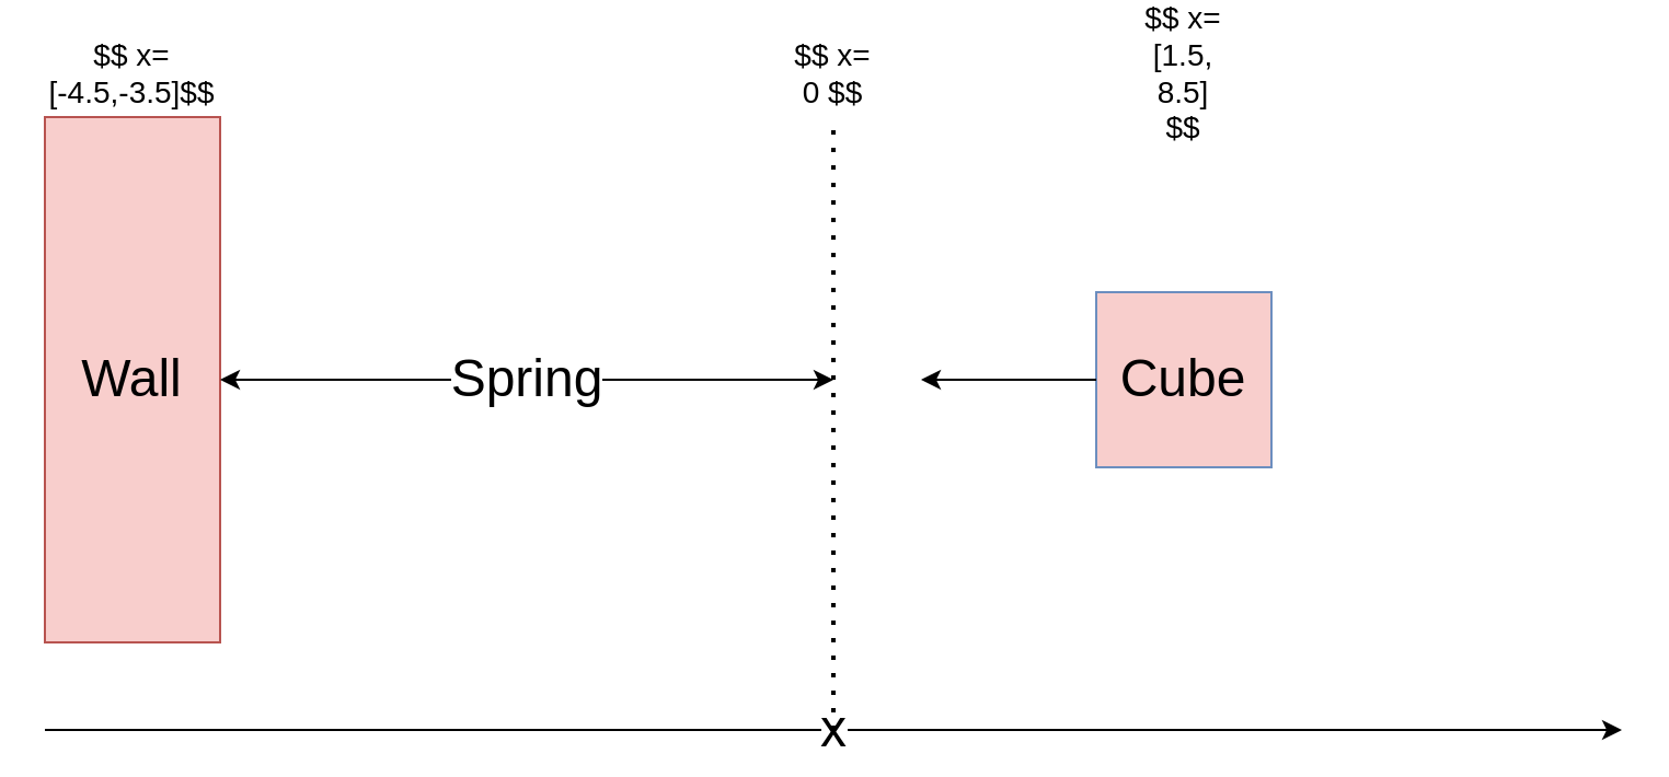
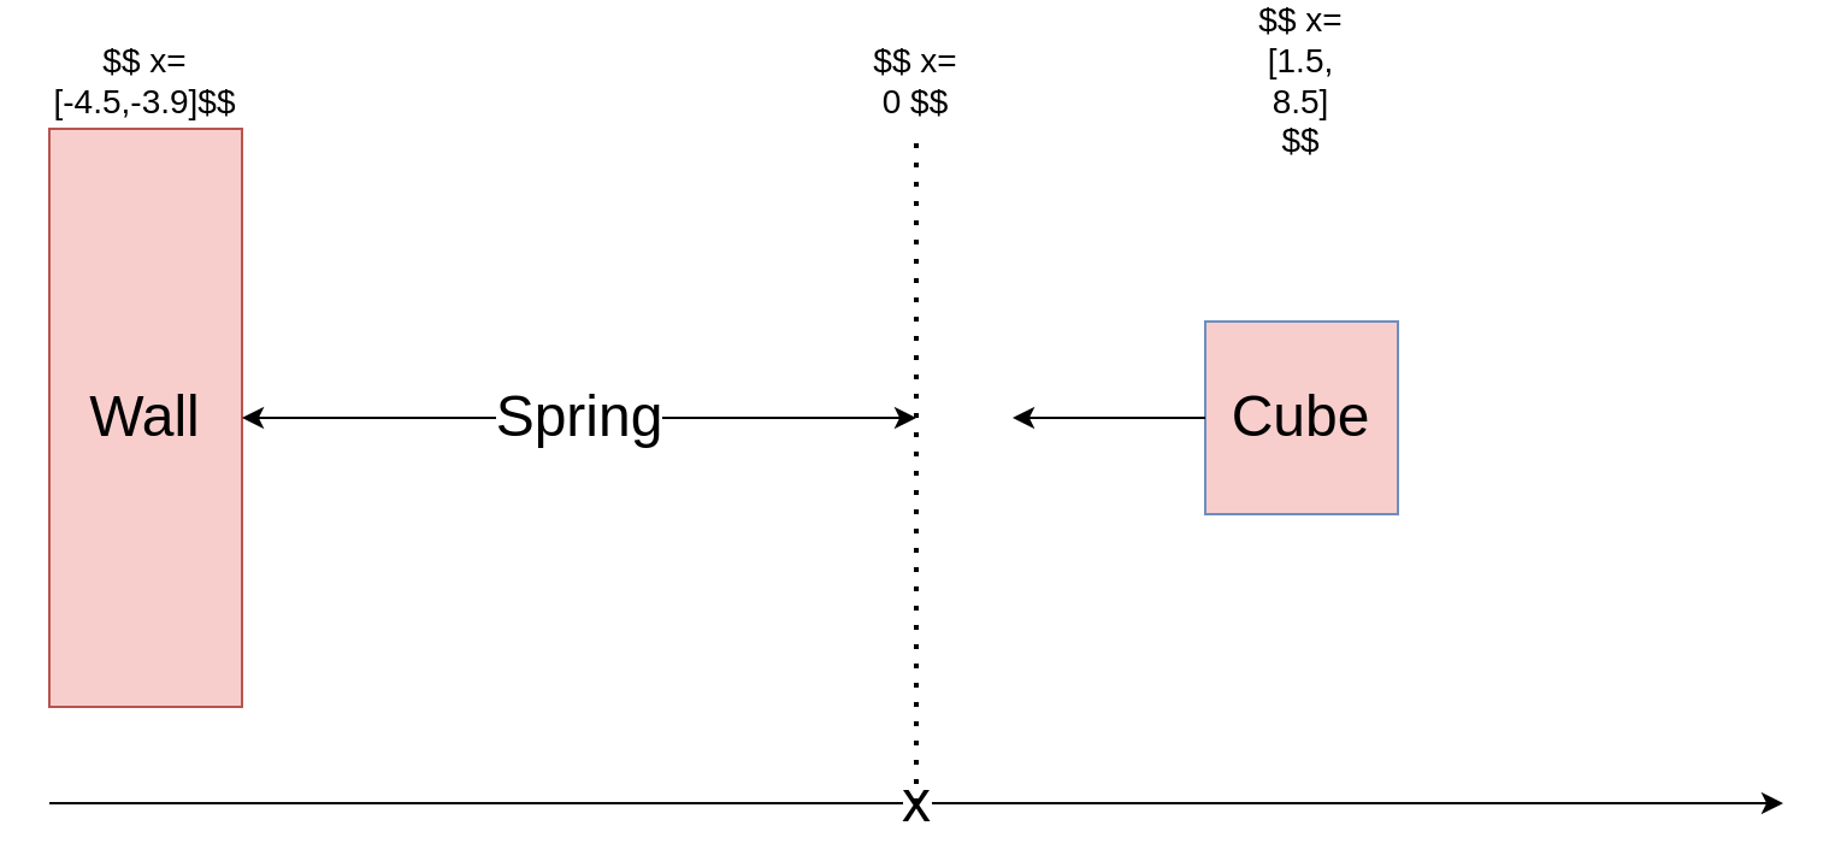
- <mxCell id="8" value="$$ x= [-4.5,-3.5]$$" style="text;html=1;strokeColor=none;fillColor=none;align=center;verticalAlign=middle;whiteSpace=wrap;rounded=0;fontSize=14;" parent="1" vertex="1"><mxGeometry x="40" y="20" width="40" height="20" as="geometry" /></mxCell>
+ <mxCell id="8" value="$$ x= [-4.5,-3.9]$$" style="text;html=1;strokeColor=none;fillColor=none;align=center;verticalAlign=middle;whiteSpace=wrap;rounded=0;fontSize=14;" parent="1" vertex="1"><mxGeometry x="40" y="20" width="40" height="20" as="geometry" /></mxCell>
